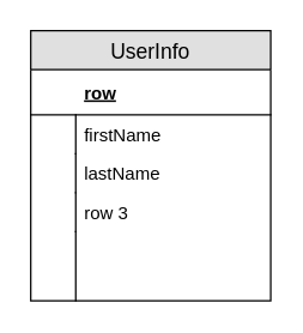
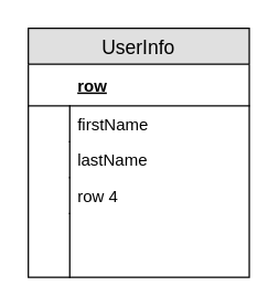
- <mxCell id="8" value="row 3" style="shape=partialRectangle;top=0;left=0;right=0;bottom=0;align=left;verticalAlign=top;fillColor=none;spacingLeft=34;spacingRight=4;overflow=hidden;rotatable=0;points=[[0,0.5],[1,0.5]];portConstraint=eastwest;dropTarget=0;fontSize=12;" vertex="1" parent="2"><mxGeometry y="108" width="160" height="26" as="geometry" /></mxCell>
+ <mxCell id="8" value="row 4" style="shape=partialRectangle;top=0;left=0;right=0;bottom=0;align=left;verticalAlign=top;fillColor=none;spacingLeft=34;spacingRight=4;overflow=hidden;rotatable=0;points=[[0,0.5],[1,0.5]];portConstraint=eastwest;dropTarget=0;fontSize=12;" vertex="1" parent="2"><mxGeometry y="108" width="160" height="26" as="geometry" /></mxCell>
